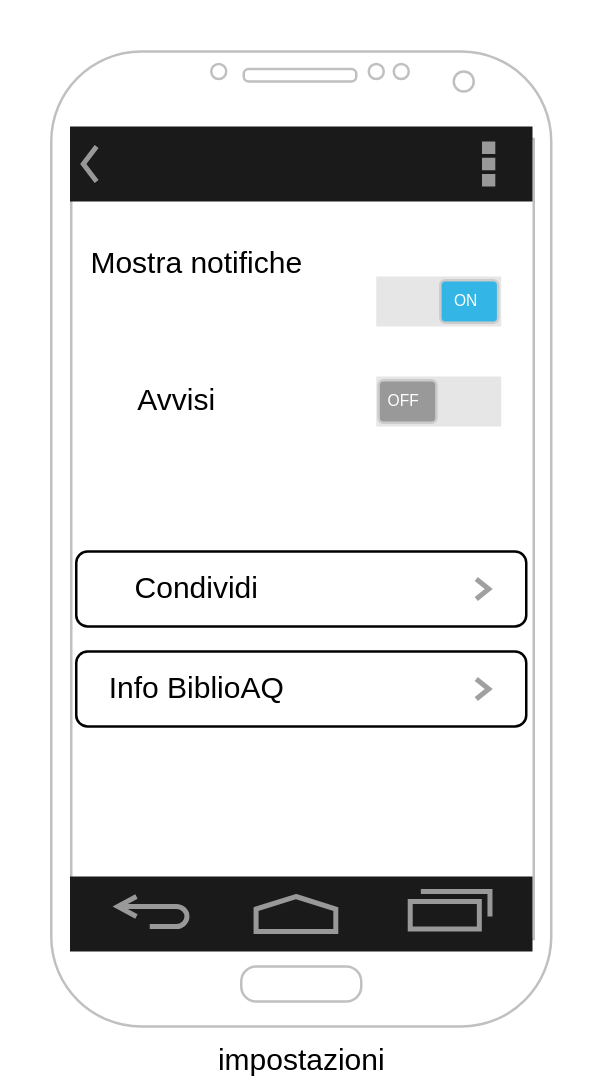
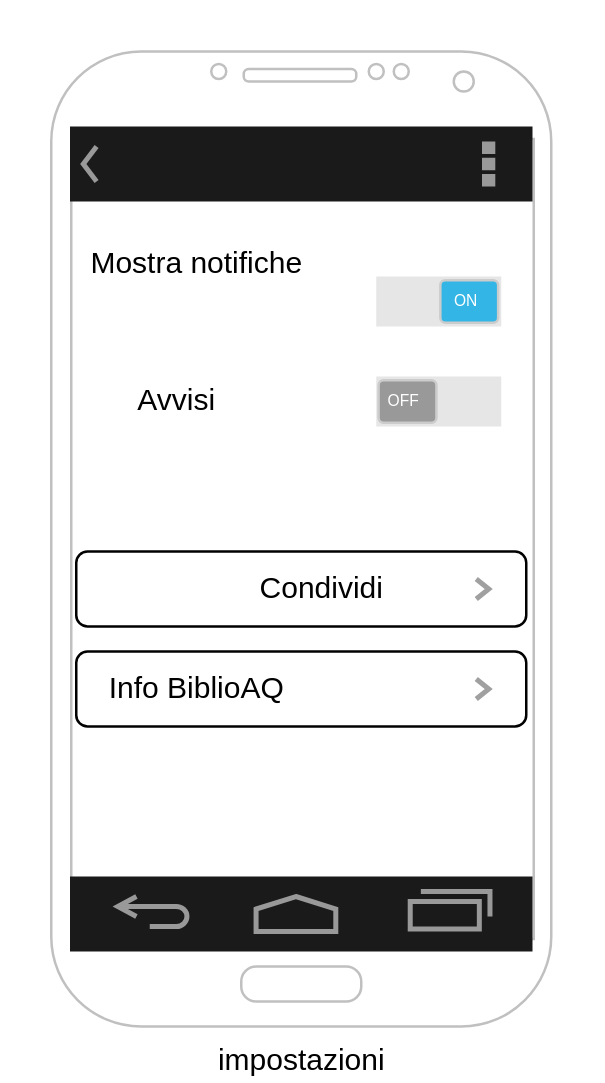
- <mxCell id="9" value="Condividi" style="text;html=1;align=center;verticalAlign=middle;resizable=0;points=[];autosize=1;strokeColor=none;" vertex="1" parent="1"><mxGeometry x="47.5" y="225" width="60" height="20" as="geometry" /></mxCell>
+ <mxCell id="9" value="Condividi" style="text;html=1;align=center;verticalAlign=middle;resizable=0;points=[];autosize=1;strokeColor=none;" vertex="1" parent="1"><mxGeometry x="97.5" y="225" width="60" height="20" as="geometry" /></mxCell>
